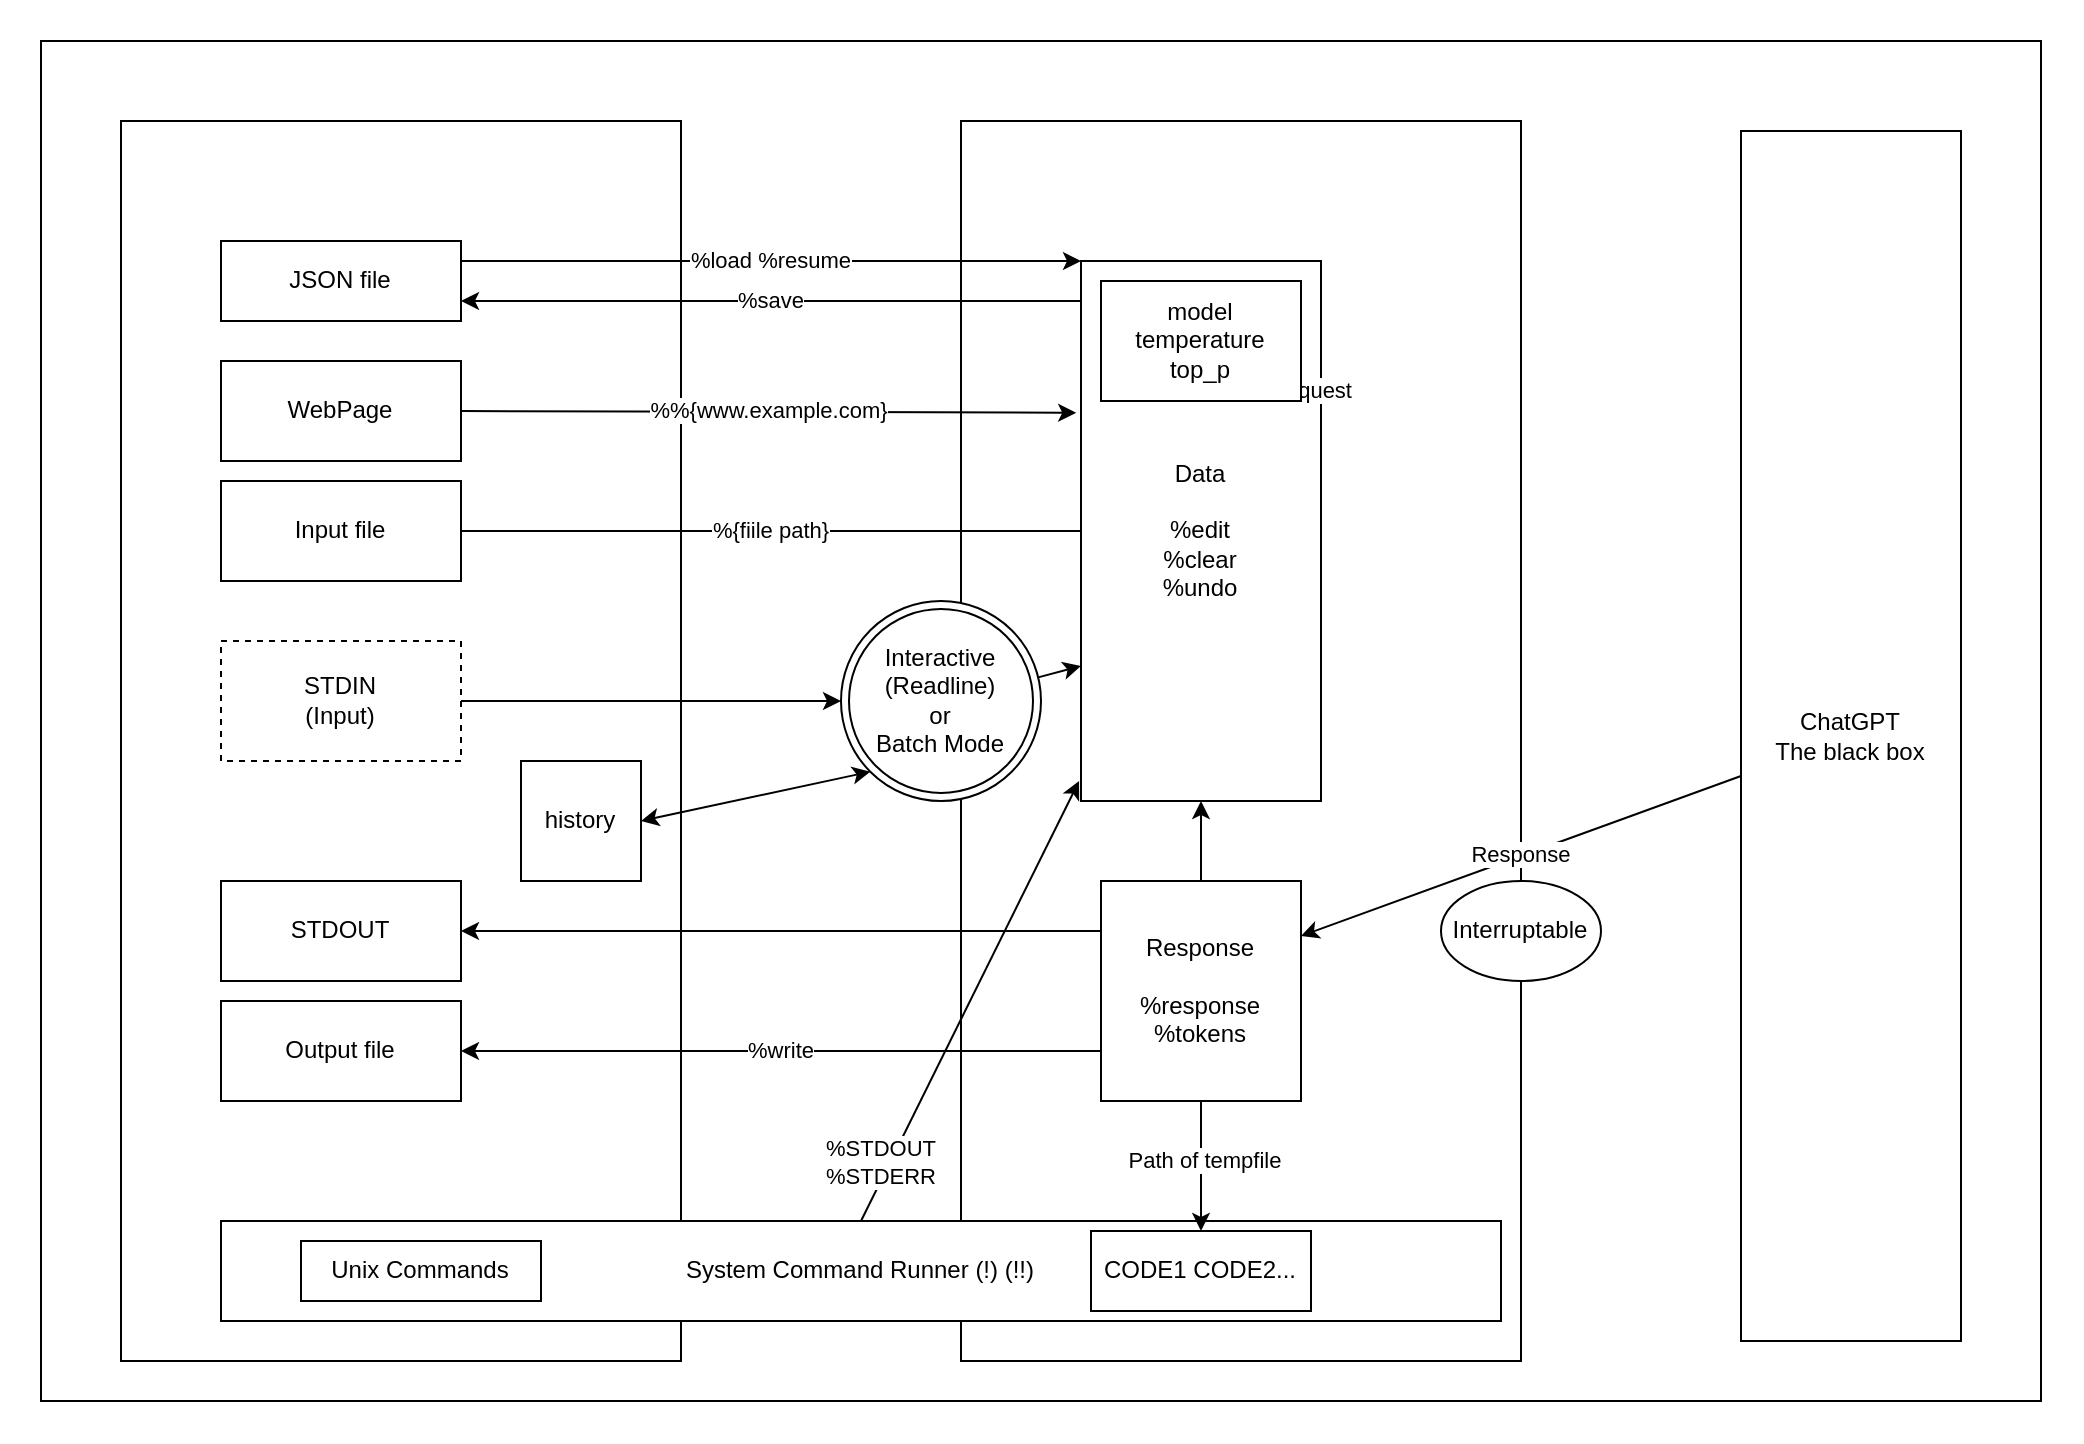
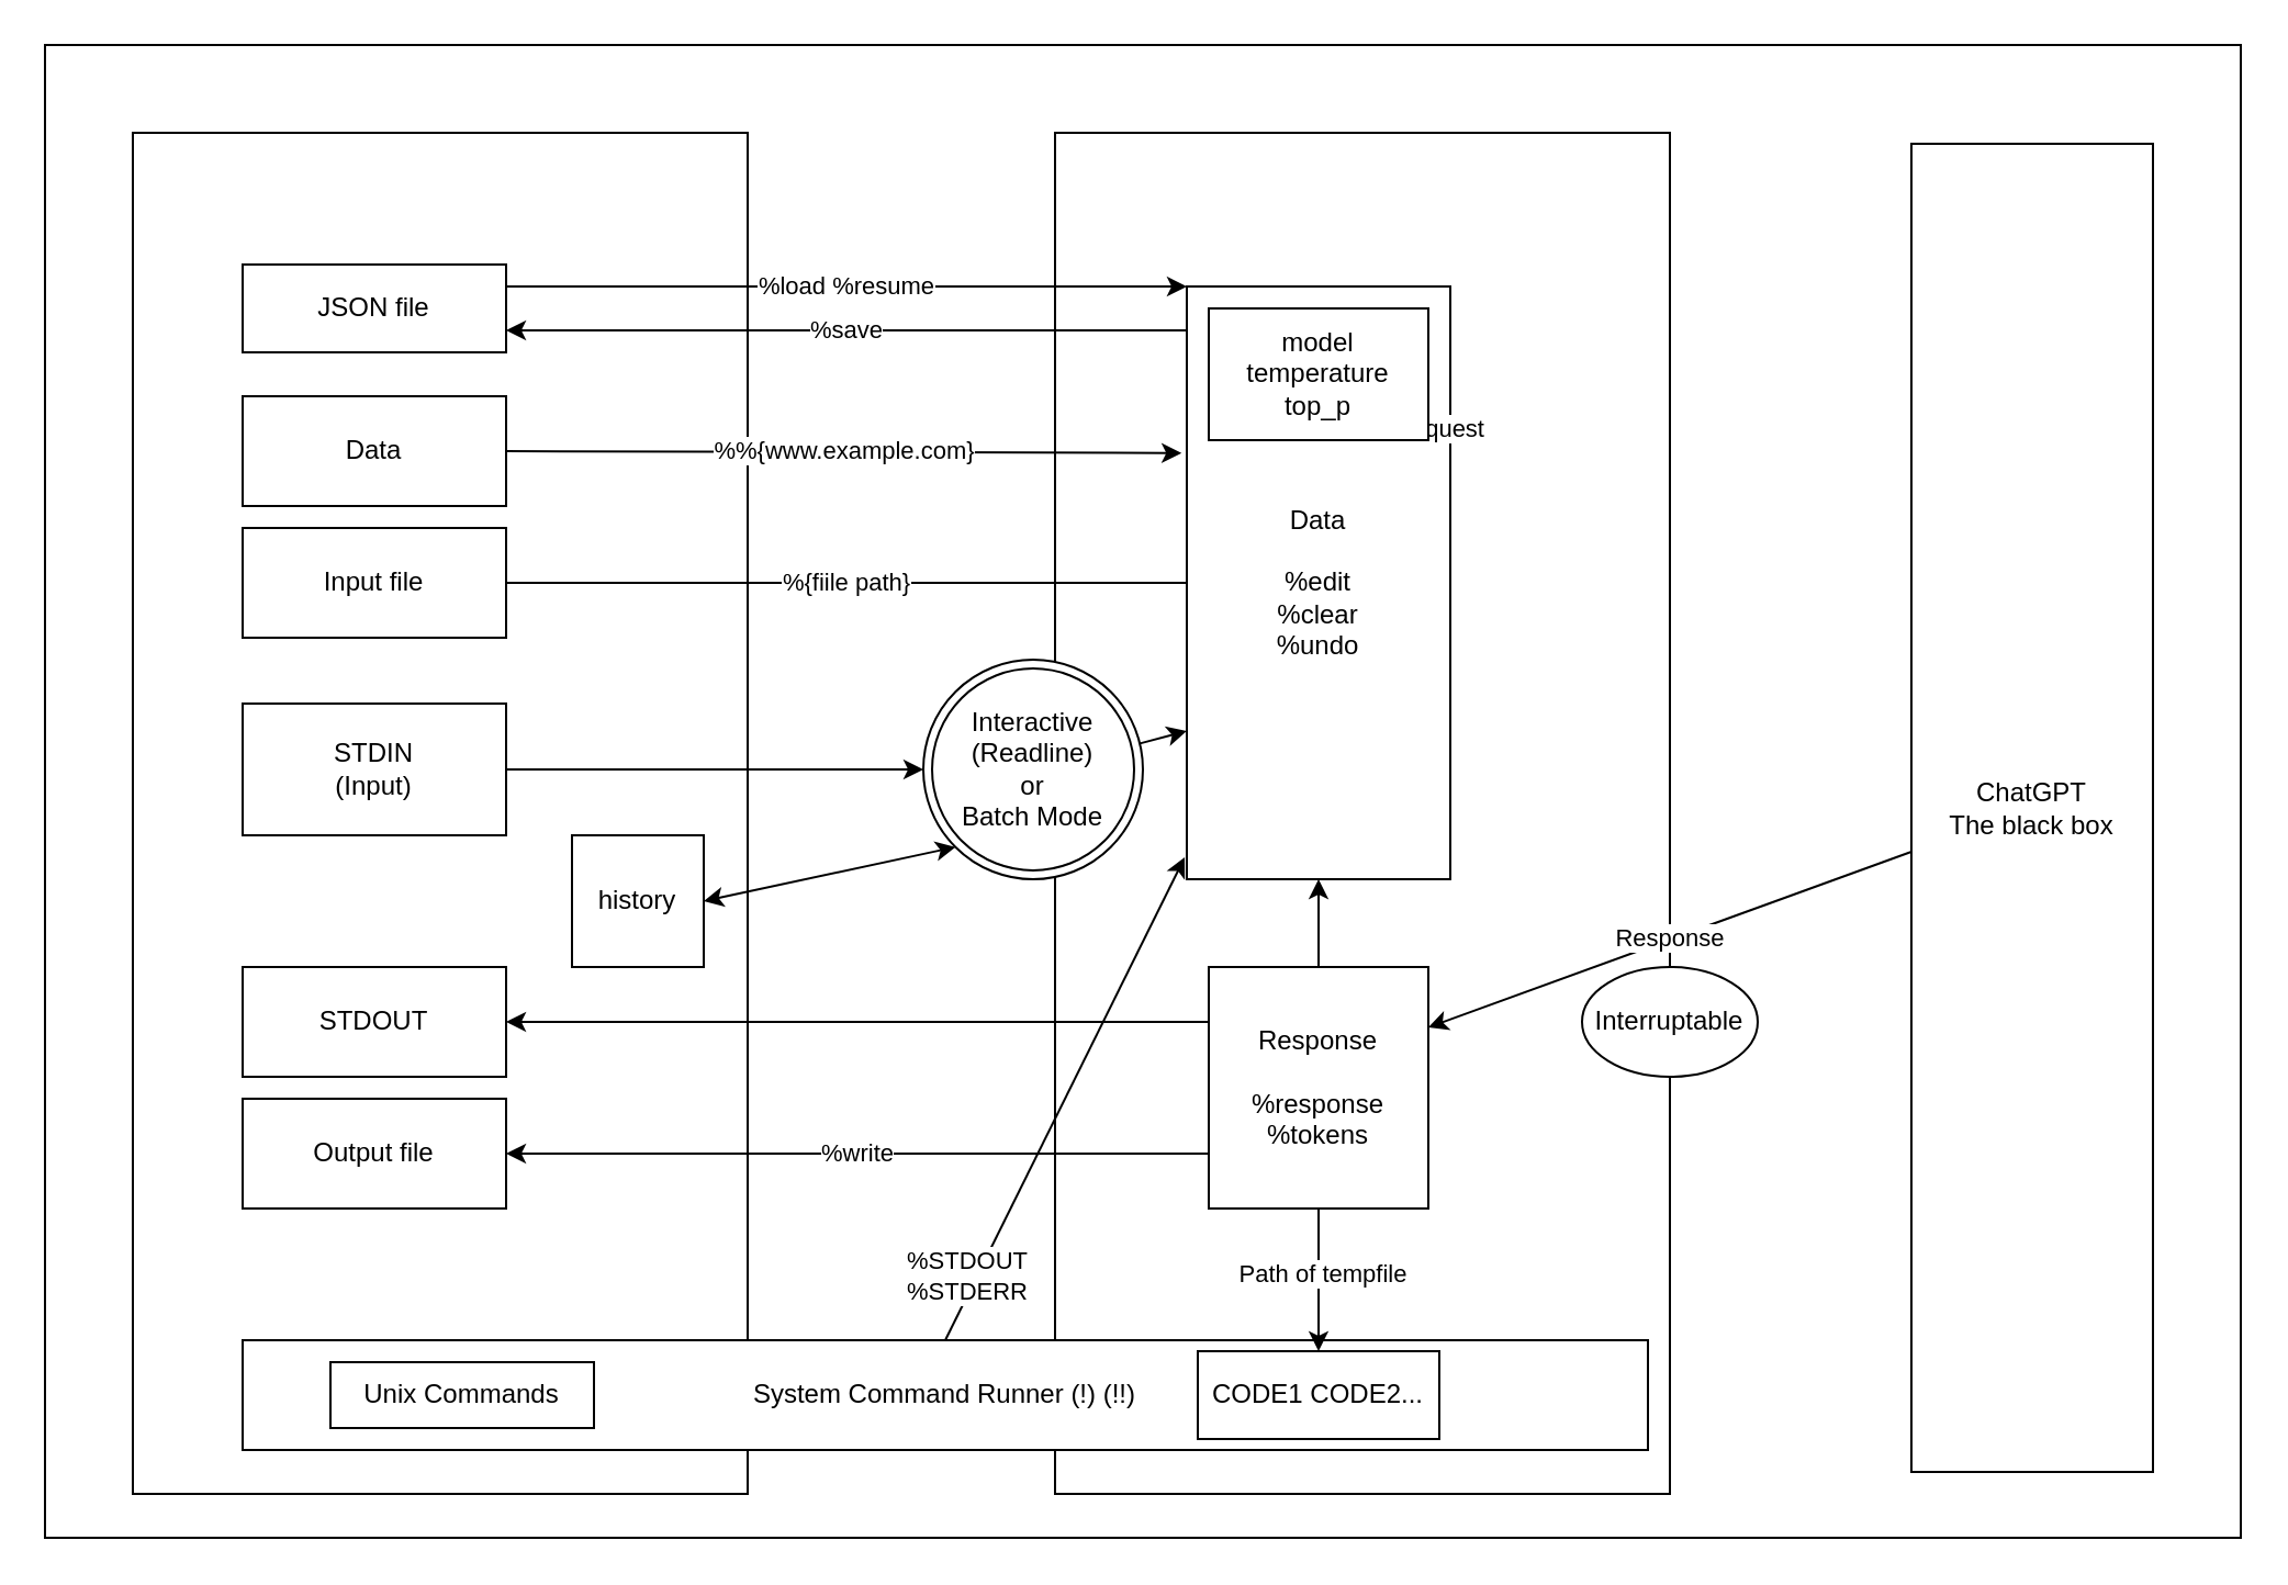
- <mxCell id="10" value="WebPage" style="rounded=0;whiteSpace=wrap;html=1;" parent="1" vertex="1"><mxGeometry x="110" y="180" width="120" height="50" as="geometry" /></mxCell>
+ <mxCell id="10" value="Data" style="rounded=0;whiteSpace=wrap;html=1;" parent="1" vertex="1"><mxGeometry x="110" y="180" width="120" height="50" as="geometry" /></mxCell>
- <mxCell id="25" value="STDIN&lt;br&gt;(Input)" style="rounded=0;whiteSpace=wrap;html=1;dashed=1;" parent="1" vertex="1"><mxGeometry x="110" y="320" width="120" height="60" as="geometry" /></mxCell>
+ <mxCell id="25" value="STDIN&lt;br&gt;(Input)" style="rounded=0;whiteSpace=wrap;html=1;" parent="1" vertex="1"><mxGeometry x="110" y="320" width="120" height="60" as="geometry" /></mxCell>
